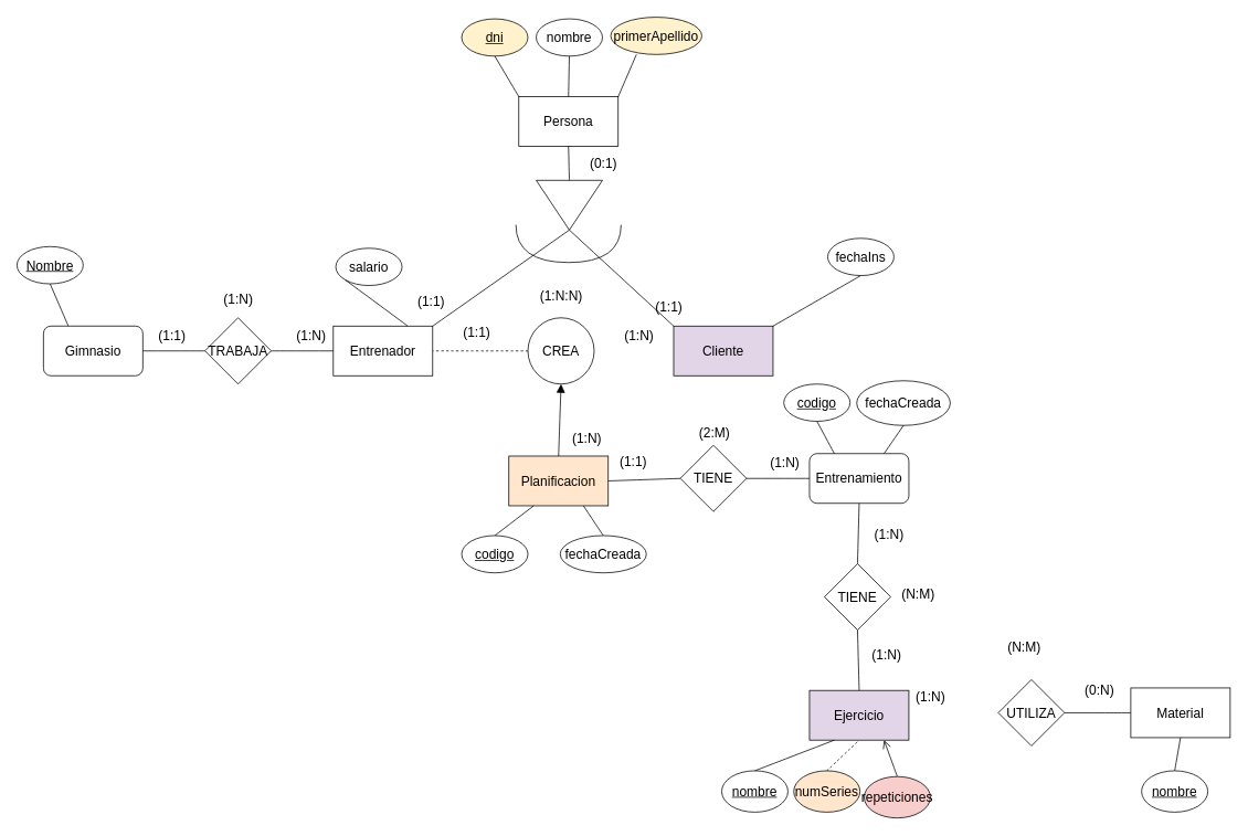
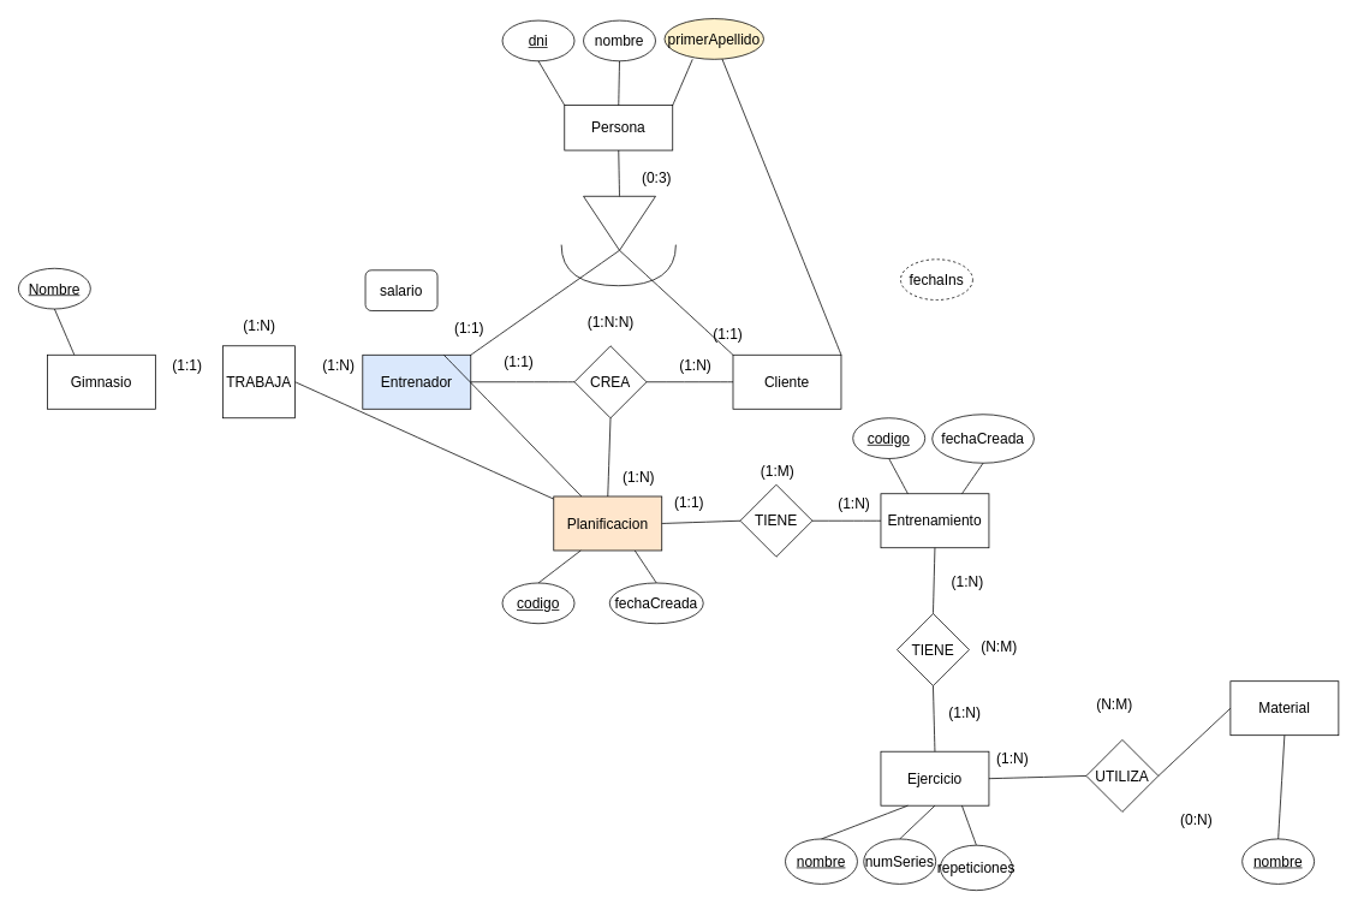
- <mxCell id="41" value="&lt;u&gt;dni&lt;/u&gt;" style="ellipse;whiteSpace=wrap;html=1;fontSize=16;fillColor=#fff2cc;" vertex="1" parent="1"><mxGeometry x="557" y="22" width="80" height="45" as="geometry" /></mxCell>
+ <mxCell id="41" value="&lt;u&gt;dni&lt;/u&gt;" style="ellipse;whiteSpace=wrap;html=1;fontSize=16;" vertex="1" parent="1"><mxGeometry x="557" y="22" width="80" height="45" as="geometry" /></mxCell>
- <mxCell id="40" value="Persona" style="whiteSpace=wrap;html=1;fontSize=16;" vertex="1" parent="1"><mxGeometry x="626" y="116" width="120" height="60" as="geometry" /></mxCell>
+ <mxCell id="40" value="Persona" style="whiteSpace=wrap;html=1;fontSize=16;" vertex="1" parent="1"><mxGeometry x="626" y="116" width="120" height="50" as="geometry" /></mxCell>
- <mxCell id="54" value="(0:1)" style="text;html=1;align=center;verticalAlign=middle;resizable=0;points=[];autosize=1;strokeColor=none;fillColor=none;fontSize=16;" vertex="1" parent="1"><mxGeometry x="702.5" y="181" width="51" height="31" as="geometry" /></mxCell>
+ <mxCell id="54" value="(0:3)" style="text;html=1;align=center;verticalAlign=middle;resizable=0;points=[];autosize=1;strokeColor=none;fillColor=none;fontSize=16;" vertex="1" parent="1"><mxGeometry x="702.5" y="181" width="51" height="31" as="geometry" /></mxCell>
- <mxCell id="15" value="fechaIns" style="ellipse;whiteSpace=wrap;html=1;fontSize=16;" vertex="1" parent="1"><mxGeometry x="999" y="287" width="80" height="45" as="geometry" /></mxCell>
+ <mxCell id="15" value="fechaIns" style="ellipse;whiteSpace=wrap;html=1;fontSize=16;dashed=1;" vertex="1" parent="1"><mxGeometry x="999" y="287" width="80" height="45" as="geometry" /></mxCell>
- <mxCell id="3" value="salario" style="ellipse;whiteSpace=wrap;html=1;fontSize=16;" vertex="1" parent="1"><mxGeometry x="405" y="299" width="80" height="45" as="geometry" /></mxCell>
+ <mxCell id="3" value="salario" style="whiteSpace=wrap;html=1;fontSize=16;rounded=1;" vertex="1" parent="1"><mxGeometry x="405" y="299" width="80" height="45" as="geometry" /></mxCell>
- <mxCell id="16" value="" style="endArrow=none;html=1;rounded=0;fontSize=12;startSize=8;endSize=8;edgeStyle=none;curved=1;entryX=0.5;entryY=1;entryDx=0;entryDy=0;exitX=1;exitY=0;exitDx=0;exitDy=0;" edge="1" parent="1" source="14" target="15"><mxGeometry width="50" height="50" relative="1" as="geometry"><mxPoint x="711" y="695" as="sourcePoint" /><mxPoint x="761" y="645" as="targetPoint" /></mxGeometry></mxCell>
+ <mxCell id="16" value="" style="endArrow=none;html=1;rounded=0;fontSize=12;startSize=8;endSize=8;edgeStyle=none;curved=1;exitX=1;exitY=0;exitDx=0;exitDy=0;" edge="1" parent="1" source="14" target="43"><mxGeometry width="50" height="50" relative="1" as="geometry"><mxPoint x="711" y="695" as="sourcePoint" /><mxPoint x="761" y="645" as="targetPoint" /></mxGeometry></mxCell>
- <mxCell id="4" value="" style="endArrow=none;html=1;rounded=0;fontSize=12;startSize=8;endSize=8;edgeStyle=none;curved=1;entryX=0;entryY=1;entryDx=0;entryDy=0;exitX=0.75;exitY=0;exitDx=0;exitDy=0;" edge="1" parent="1" source="2" target="3"><mxGeometry width="50" height="50" relative="1" as="geometry"><mxPoint x="498" y="694" as="sourcePoint" /><mxPoint x="548" y="644" as="targetPoint" /></mxGeometry></mxCell>
+ <mxCell id="4" value="" style="endArrow=none;html=1;rounded=0;fontSize=12;startSize=8;endSize=8;edgeStyle=none;curved=1;exitX=0.75;exitY=0;exitDx=0;exitDy=0;" edge="1" parent="1" source="2" target="20"><mxGeometry width="50" height="50" relative="1" as="geometry"><mxPoint x="498" y="694" as="sourcePoint" /><mxPoint x="548" y="644" as="targetPoint" /></mxGeometry></mxCell>
- <mxCell id="5" value="Gimnasio" style="whiteSpace=wrap;html=1;fontSize=16;rounded=1;" vertex="1" parent="1"><mxGeometry x="52" y="393" width="120" height="60" as="geometry" /></mxCell>
+ <mxCell id="5" value="Gimnasio" style="whiteSpace=wrap;html=1;fontSize=16;" vertex="1" parent="1"><mxGeometry x="52" y="393" width="120" height="60" as="geometry" /></mxCell>
- <mxCell id="9" value="" style="endArrow=none;html=1;rounded=0;fontSize=12;startSize=8;endSize=8;edgeStyle=none;curved=1;entryX=1;entryY=0.5;entryDx=0;entryDy=0;exitX=0;exitY=0.5;exitDx=0;exitDy=0;" edge="1" parent="1" source="8" target="5"><mxGeometry width="50" height="50" relative="1" as="geometry"><mxPoint x="273" y="735" as="sourcePoint" /><mxPoint y="685" as="targetPoint" x="323" /></mxGeometry></mxCell>
- <mxCell id="8" value="TRABAJA" style="rhombus;whiteSpace=wrap;html=1;fontSize=16;" vertex="1" parent="1"><mxGeometry x="247" y="383" width="80" height="80" as="geometry" /></mxCell>
+ <mxCell id="8" value="TRABAJA" style="whiteSpace=wrap;html=1;fontSize=16;rounded=0;" vertex="1" parent="1"><mxGeometry x="247" y="383" width="80" height="80" as="geometry" /></mxCell>
- <mxCell id="10" value="" style="endArrow=none;html=1;rounded=0;fontSize=12;startSize=8;endSize=8;edgeStyle=none;curved=1;entryX=0;entryY=0.5;entryDx=0;entryDy=0;exitX=1;exitY=0.5;exitDx=0;exitDy=0;" edge="1" parent="1" source="8" target="2"><mxGeometry width="50" height="50" relative="1" as="geometry"><mxPoint x="273" y="735" as="sourcePoint" /><mxPoint y="685" as="targetPoint" x="323" /></mxGeometry></mxCell>
+ <mxCell id="10" value="" style="endArrow=none;html=1;rounded=0;fontSize=12;startSize=8;endSize=8;edgeStyle=none;curved=1;exitX=1;exitY=0.5;exitDx=0;exitDy=0;" edge="1" parent="1" source="8" target="20"><mxGeometry width="50" height="50" relative="1" as="geometry"><mxPoint x="273" y="735" as="sourcePoint" /><mxPoint y="685" as="targetPoint" x="323" /></mxGeometry></mxCell>
- <mxCell id="2" value="Entrenador" style="rounded=0;whiteSpace=wrap;html=1;fontSize=16;" vertex="1" parent="1"><mxGeometry x="402" y="393" width="120" height="60" as="geometry" /></mxCell>
+ <mxCell id="2" value="Entrenador" style="rounded=0;whiteSpace=wrap;html=1;fontSize=16;fillColor=#dae8fc;" vertex="1" parent="1"><mxGeometry x="402" y="393" width="120" height="60" as="geometry" /></mxCell>
- <mxCell id="19" value="" style="endArrow=none;html=1;rounded=0;fontSize=12;startSize=8;endSize=8;edgeStyle=none;curved=1;entryX=1;entryY=0.5;entryDx=0;entryDy=0;exitX=0;exitY=0.5;exitDx=0;exitDy=0;dashed=1;" edge="1" parent="1" source="17" target="2"><mxGeometry width="50" height="50" relative="1" as="geometry"><mxPoint x="711" y="695" as="sourcePoint" /><mxPoint x="761" y="645" as="targetPoint" /></mxGeometry></mxCell>
+ <mxCell id="19" value="" style="endArrow=none;html=1;rounded=0;fontSize=12;startSize=8;endSize=8;edgeStyle=none;curved=1;entryX=1;entryY=0.5;entryDx=0;entryDy=0;exitX=0;exitY=0.5;exitDx=0;exitDy=0;" edge="1" parent="1" source="17" target="2"><mxGeometry width="50" height="50" relative="1" as="geometry"><mxPoint x="711" y="695" as="sourcePoint" /><mxPoint x="761" y="645" as="targetPoint" /></mxGeometry></mxCell>
- <mxCell id="17" value="CREA" style="ellipse;whiteSpace=wrap;html=1;fontSize=16;" vertex="1" parent="1"><mxGeometry x="637" y="383" width="80" height="80" as="geometry" /></mxCell>
+ <mxCell id="17" value="CREA" style="rhombus;whiteSpace=wrap;html=1;fontSize=16;" vertex="1" parent="1"><mxGeometry x="637" y="383" width="80" height="80" as="geometry" /></mxCell>
+ <mxCell id="18" value="" style="endArrow=none;html=1;rounded=0;fontSize=12;startSize=8;endSize=8;edgeStyle=none;curved=1;entryX=1;entryY=0.5;entryDx=0;entryDy=0;exitX=0;exitY=0.5;exitDx=0;exitDy=0;" edge="1" parent="1" source="14" target="17"><mxGeometry width="50" height="50" relative="1" as="geometry"><mxPoint x="711" y="695" as="sourcePoint" /><mxPoint x="761" y="645" as="targetPoint" /></mxGeometry></mxCell>
- <mxCell id="14" value="Cliente" style="whiteSpace=wrap;html=1;fontSize=16;fillColor=#e1d5e7;" vertex="1" parent="1"><mxGeometry x="813" y="393" width="120" height="60" as="geometry" /></mxCell>
+ <mxCell id="14" value="Cliente" style="whiteSpace=wrap;html=1;fontSize=16;" vertex="1" parent="1"><mxGeometry x="813" y="393" width="120" height="60" as="geometry" /></mxCell>
- <mxCell id="25" value="" style="endArrow=block;html=1;rounded=0;fontSize=12;startSize=8;endSize=8;edgeStyle=none;curved=1;entryX=0.5;entryY=1;entryDx=0;entryDy=0;exitX=0.5;exitY=0;exitDx=0;exitDy=0;" edge="1" parent="1" source="20" target="17"><mxGeometry width="50" height="50" relative="1" as="geometry"><mxPoint x="711" y="695" as="sourcePoint" /><mxPoint x="761" y="645" as="targetPoint" /></mxGeometry></mxCell>
+ <mxCell id="25" value="" style="endArrow=none;html=1;rounded=0;fontSize=12;startSize=8;endSize=8;edgeStyle=none;curved=1;entryX=0.5;entryY=1;entryDx=0;entryDy=0;exitX=0.5;exitY=0;exitDx=0;exitDy=0;" edge="1" parent="1" source="20" target="17"><mxGeometry width="50" height="50" relative="1" as="geometry"><mxPoint x="711" y="695" as="sourcePoint" /><mxPoint x="761" y="645" as="targetPoint" /></mxGeometry></mxCell>
- <mxCell id="38" value="(2:M)" style="text;html=1;align=center;verticalAlign=middle;resizable=0;points=[];autosize=1;strokeColor=none;fillColor=none;fontSize=16;" vertex="1" parent="1"><mxGeometry x="834" y="506" width="55" height="31" as="geometry" /></mxCell>
+ <mxCell id="38" value="(1:M)" style="text;html=1;align=center;verticalAlign=middle;resizable=0;points=[];autosize=1;strokeColor=none;fillColor=none;fontSize=16;" vertex="1" parent="1"><mxGeometry x="834" y="506" width="55" height="31" as="geometry" /></mxCell>
- <mxCell id="30" value="Entrenamiento" style="whiteSpace=wrap;html=1;fontSize=16;rounded=1;" vertex="1" parent="1"><mxGeometry x="977" y="547" width="120" height="60" as="geometry" /></mxCell>
+ <mxCell id="30" value="Entrenamiento" style="whiteSpace=wrap;html=1;fontSize=16;" vertex="1" parent="1"><mxGeometry x="977" y="547" width="120" height="60" as="geometry" /></mxCell>
- <mxCell id="68" value="(0:N)" style="text;html=1;align=center;verticalAlign=middle;resizable=0;points=[];autosize=1;strokeColor=none;fillColor=none;fontSize=16;" vertex="1" parent="1"><mxGeometry x="1300" y="817" width="54" height="31" as="geometry" /></mxCell>
+ <mxCell id="68" value="(0:N)" style="text;html=1;align=center;verticalAlign=middle;resizable=0;points=[];autosize=1;strokeColor=none;fillColor=none;fontSize=16;" vertex="1" parent="1"><mxGeometry x="1300" y="892" width="54" height="31" as="geometry" /></mxCell>
- <mxCell id="63" value="Material" style="whiteSpace=wrap;html=1;fontSize=16;" vertex="1" parent="1"><mxGeometry x="1365" y="830" width="120" height="60" as="geometry" /></mxCell>
+ <mxCell id="63" value="Material" style="whiteSpace=wrap;html=1;fontSize=16;" vertex="1" parent="1"><mxGeometry x="1365" y="755" width="120" height="60" as="geometry" /></mxCell>
+ <mxCell id="66" value="" style="endArrow=none;html=1;rounded=0;fontSize=12;startSize=8;endSize=8;edgeStyle=none;curved=1;entryX=0;entryY=0.5;entryDx=0;entryDy=0;exitX=1;exitY=0.5;exitDx=0;exitDy=0;" edge="1" parent="1" source="56" target="64"><mxGeometry width="50" height="50" relative="1" as="geometry"><mxPoint x="1120" y="938" as="sourcePoint" /><mxPoint x="1170" y="888" as="targetPoint" /></mxGeometry></mxCell>
- <mxCell id="56" value="Ejercicio" style="whiteSpace=wrap;html=1;fontSize=16;fillColor=#e1d5e7;" vertex="1" parent="1"><mxGeometry x="977" y="833" width="120" height="60" as="geometry" /></mxCell>
+ <mxCell id="56" value="Ejercicio" style="whiteSpace=wrap;html=1;fontSize=16;" vertex="1" parent="1"><mxGeometry x="977" y="833" width="120" height="60" as="geometry" /></mxCell>
- <mxCell id="73" value="" style="endArrow=open;html=1;rounded=0;fontSize=12;startSize=8;endSize=8;edgeStyle=none;curved=1;entryX=0.75;entryY=1;entryDx=0;entryDy=0;exitX=0.5;exitY=0;exitDx=0;exitDy=0;" edge="1" parent="1" source="72" target="56"><mxGeometry width="50" height="50" relative="1" as="geometry"><mxPoint x="1186" y="1097" as="sourcePoint" /><mxPoint x="1236" y="1047" as="targetPoint" /></mxGeometry></mxCell>
+ <mxCell id="73" value="" style="endArrow=none;html=1;rounded=0;fontSize=12;startSize=8;endSize=8;edgeStyle=none;curved=1;entryX=0.75;entryY=1;entryDx=0;entryDy=0;exitX=0.5;exitY=0;exitDx=0;exitDy=0;" edge="1" parent="1" source="72" target="56"><mxGeometry width="50" height="50" relative="1" as="geometry"><mxPoint x="1186" y="1097" as="sourcePoint" /><mxPoint x="1236" y="1047" as="targetPoint" /></mxGeometry></mxCell>
- <mxCell id="74" value="" style="endArrow=none;html=1;rounded=0;fontSize=12;startSize=8;endSize=8;edgeStyle=none;curved=1;entryX=0.5;entryY=1;entryDx=0;entryDy=0;exitX=0.5;exitY=0;exitDx=0;exitDy=0;dashed=1;" edge="1" parent="1" source="70" target="56"><mxGeometry width="50" height="50" relative="1" as="geometry"><mxPoint x="1186" y="1097" as="sourcePoint" /><mxPoint x="1236" y="1047" as="targetPoint" /></mxGeometry></mxCell>
+ <mxCell id="74" value="" style="endArrow=none;html=1;rounded=0;fontSize=12;startSize=8;endSize=8;edgeStyle=none;curved=1;entryX=0.5;entryY=1;entryDx=0;entryDy=0;exitX=0.5;exitY=0;exitDx=0;exitDy=0;" edge="1" parent="1" source="70" target="56"><mxGeometry width="50" height="50" relative="1" as="geometry"><mxPoint x="1186" y="1097" as="sourcePoint" /><mxPoint x="1236" y="1047" as="targetPoint" /></mxGeometry></mxCell>
- <mxCell id="70" value="numSeries" style="ellipse;whiteSpace=wrap;html=1;fontSize=16;fillColor=#ffe6cc;" vertex="1" parent="1"><mxGeometry x="958" y="930" width="80" height="50" as="geometry" /></mxCell>
+ <mxCell id="70" value="numSeries" style="ellipse;whiteSpace=wrap;html=1;fontSize=16;" vertex="1" parent="1"><mxGeometry x="958" y="930" width="80" height="50" as="geometry" /></mxCell>
- <mxCell id="72" value="repeticiones" style="ellipse;whiteSpace=wrap;html=1;fontSize=16;fillColor=#f8cecc;" vertex="1" parent="1"><mxGeometry x="1043" y="937" width="80" height="50" as="geometry" /></mxCell>
+ <mxCell id="72" value="repeticiones" style="ellipse;whiteSpace=wrap;html=1;fontSize=16;" vertex="1" parent="1"><mxGeometry x="1043" y="937" width="80" height="50" as="geometry" /></mxCell>
